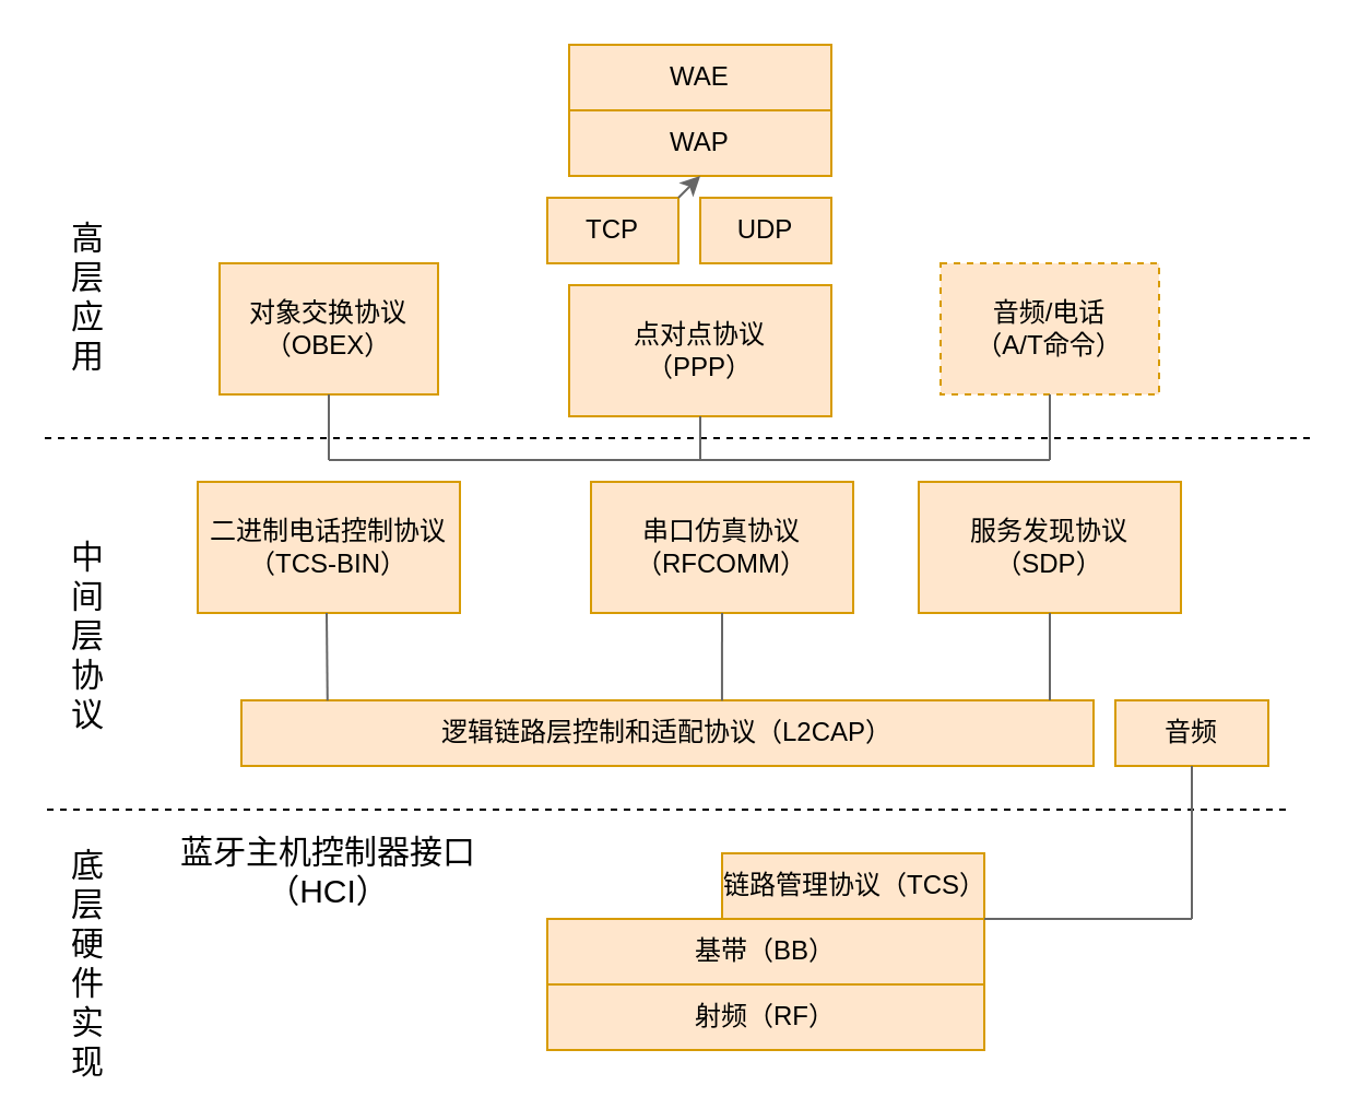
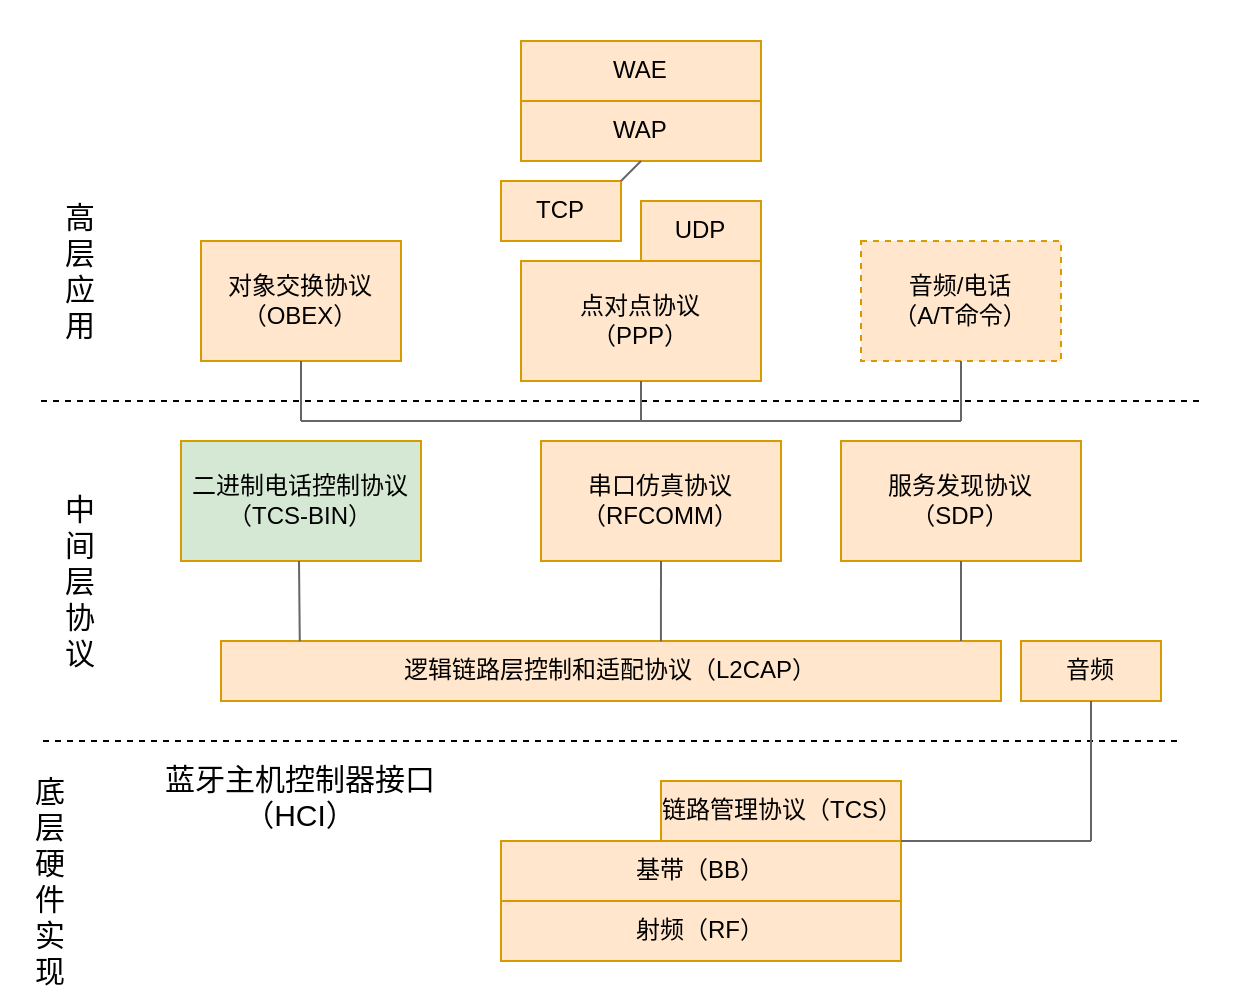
- <mxCell id="22" value="" style="endArrow=classic;html=1;rounded=0;entryX=0.5;entryY=1;entryDx=0;entryDy=0;exitX=1;exitY=0;exitDx=0;exitDy=0;strokeColor=#666666;" edge="1" parent="1" source="5" target="4"><mxGeometry width="50" height="50" relative="1" as="geometry"><mxPoint x="340" y="360" as="sourcePoint" /><mxPoint x="390" y="310" as="targetPoint" /></mxGeometry></mxCell>
+ <mxCell id="22" value="" style="endArrow=none;html=1;rounded=0;entryX=0.5;entryY=1;entryDx=0;entryDy=0;exitX=1;exitY=0;exitDx=0;exitDy=0;strokeColor=#666666;" edge="1" parent="1" source="5" target="4"><mxGeometry width="50" height="50" relative="1" as="geometry"><mxPoint x="340" y="360" as="sourcePoint" /><mxPoint x="390" y="310" as="targetPoint" /></mxGeometry></mxCell>
- <mxCell id="6" value="UDP" style="rounded=0;whiteSpace=wrap;html=1;fillColor=#ffe6cc;strokeColor=#d79b00;" vertex="1" parent="1"><mxGeometry x="320" y="90" width="60" height="30" as="geometry" /></mxCell>
+ <mxCell id="6" value="UDP" style="rounded=0;whiteSpace=wrap;html=1;fillColor=#ffe6cc;strokeColor=#d79b00;" vertex="1" parent="1"><mxGeometry x="320" y="100" width="60" height="30" as="geometry" /></mxCell>
- <mxCell id="9" value="二进制电话控制协议&lt;br&gt;（TCS-BIN）" style="rounded=0;whiteSpace=wrap;html=1;fillColor=#ffe6cc;strokeColor=#d79b00;" vertex="1" parent="1"><mxGeometry x="90" y="220" width="120" height="60" as="geometry" /></mxCell>
+ <mxCell id="9" value="二进制电话控制协议&lt;br&gt;（TCS-BIN）" style="rounded=0;whiteSpace=wrap;html=1;fillColor=#d5e8d4;strokeColor=#d79b00;" vertex="1" parent="1"><mxGeometry x="90" y="220" width="120" height="60" as="geometry" /></mxCell>
- <mxCell id="20" value="底层硬件实现" style="text;html=1;strokeColor=none;fillColor=none;align=center;verticalAlign=middle;whiteSpace=wrap;rounded=0;fontSize=15;" vertex="1" parent="1"><mxGeometry x="30" y="400" width="20" height="80" as="geometry" /></mxCell>
+ <mxCell id="20" value="底层硬件实现" style="text;html=1;strokeColor=none;fillColor=none;align=center;verticalAlign=middle;whiteSpace=wrap;rounded=0;fontSize=15;" vertex="1" parent="1"><mxGeometry x="15" y="400" width="20" height="80" as="geometry" /></mxCell>
